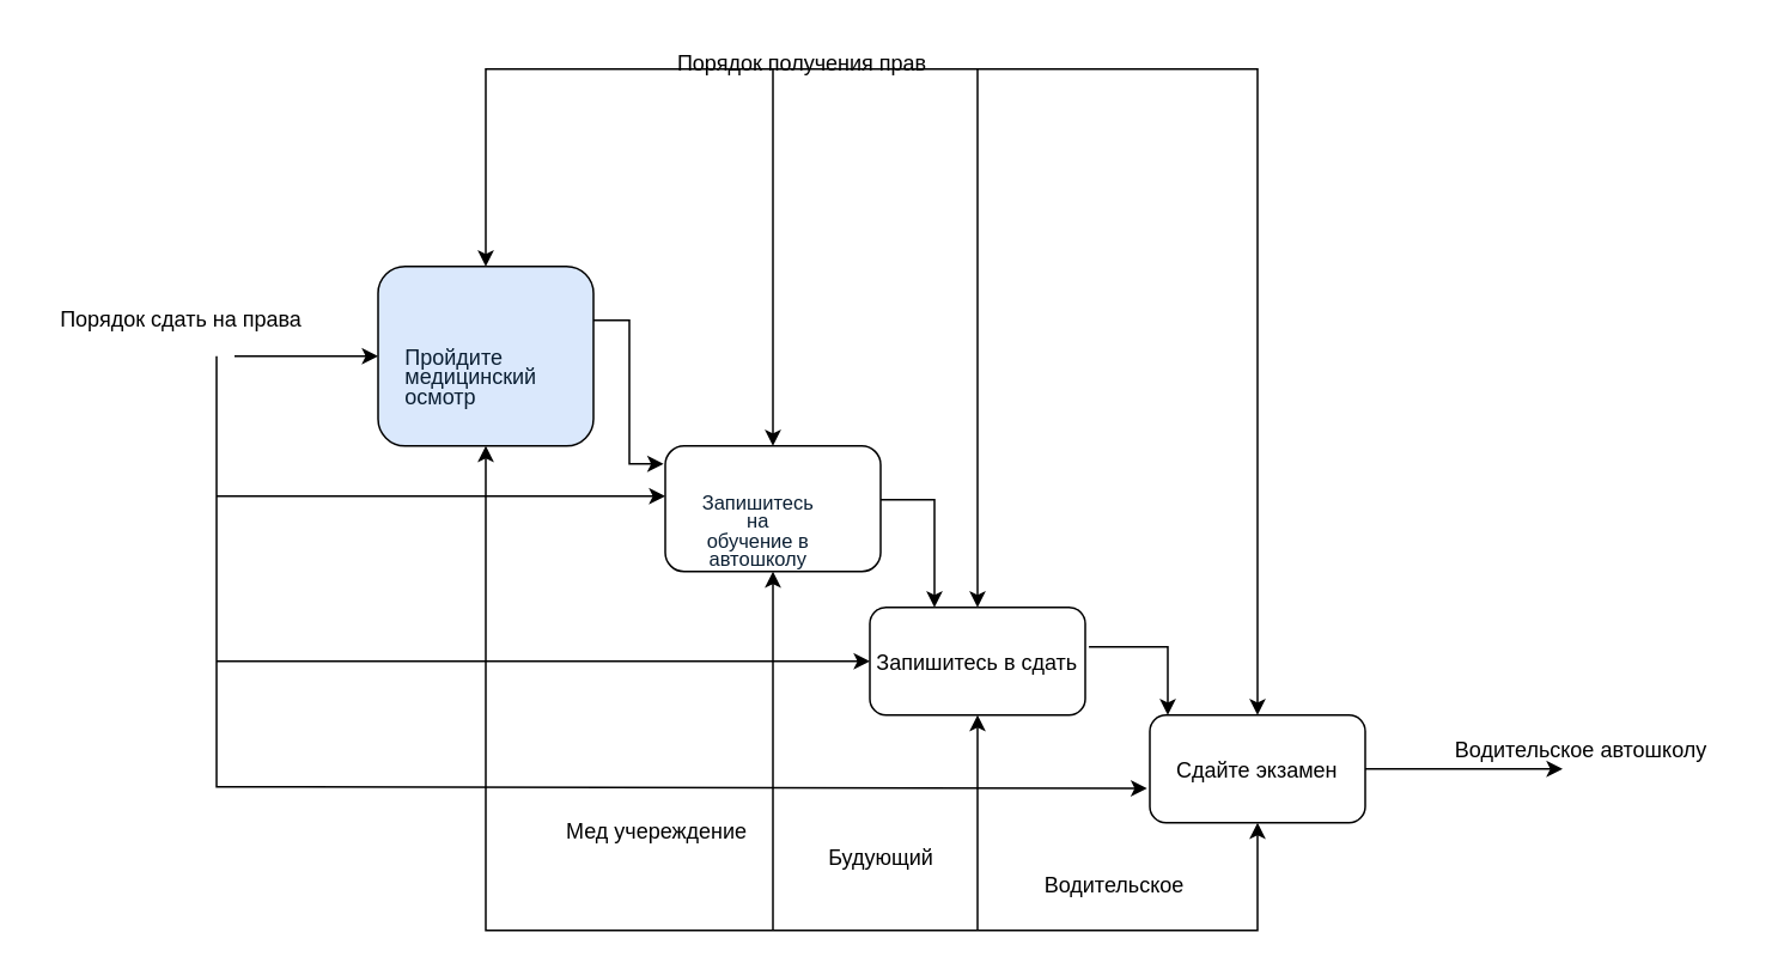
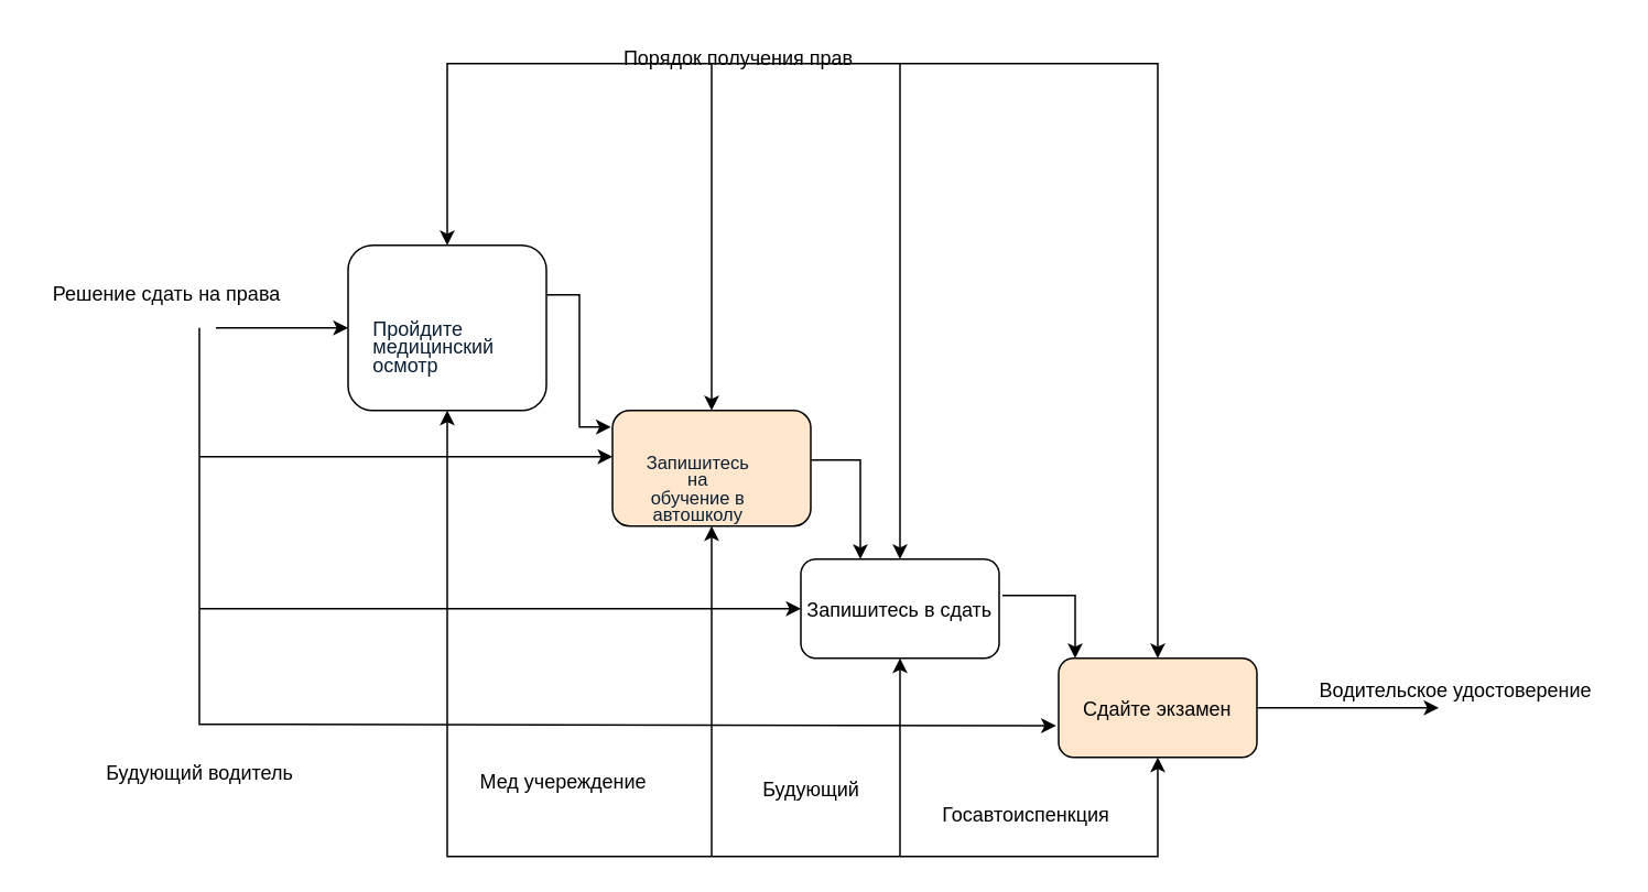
- <mxCell id="22" value="Порядок сдать на права" style="text;html=1;align=center;verticalAlign=middle;resizable=0;points=[];autosize=1;strokeColor=none;fillColor=none;" vertex="1" parent="1"><mxGeometry x="20" y="163" width="160" height="30" as="geometry" /></mxCell>
+ <mxCell id="22" value="Решение сдать на права" style="text;html=1;align=center;verticalAlign=middle;resizable=0;points=[];autosize=1;strokeColor=none;fillColor=none;" vertex="1" parent="1"><mxGeometry x="20" y="163" width="160" height="30" as="geometry" /></mxCell>
- <mxCell id="2" value="&lt;a style=&quot;box-sizing: border-box; margin: 0px; padding: 24px 24px 0px; border: 0px; font-variant-numeric: inherit; font-variant-east-asian: inherit; font-stretch: inherit; line-height: inherit; font-family: Lato, Arial, sans-serif, -apple-system; vertical-align: baseline; color: rgb(13, 76, 211); cursor: pointer; display: flex; text-align: start;&quot; class=&quot;panel-header flex-container&quot;&gt;&lt;div style=&quot;font-style: inherit; font-variant: inherit; font-stretch: inherit; line-height: 93%; font-family: inherit; box-sizing: border-box; margin: 0px; padding: 0px 16px 0px 0px; border: 0px; vertical-align: baseline; flex: 1 1 0%;&quot; class=&quot;panel-title flex-1&quot;&gt;&lt;div style=&quot;box-sizing: border-box; margin: 0px; padding: 0px; border: 0px; font-variant: inherit; font-stretch: inherit; line-height: 93%; font-family: Lato-Bold, Arial, sans-serif; vertical-align: baseline; color: rgb(11, 31, 51);&quot; class=&quot;title-h4&quot;&gt;&lt;div style=&quot;font-style: inherit; font-variant: inherit; font-stretch: inherit; line-height: inherit; font-family: inherit; box-sizing: border-box; margin: 0px; padding: 0px; border: 0px; vertical-align: baseline; display: flex;&quot; class=&quot;flex-container&quot;&gt;&lt;div style=&quot;font-style: inherit; font-variant: inherit; font-stretch: inherit; line-height: 93%; font-family: inherit; box-sizing: border-box; margin: 0px; padding: 0px; border: 0px; vertical-align: baseline;&quot;&gt;Пройдите медицинский осмотр&lt;/div&gt;&lt;/div&gt;&lt;/div&gt;&lt;/div&gt;&lt;/a&gt;" style="rounded=1;whiteSpace=wrap;html=1;fillColor=#dae8fc;" parent="1" vertex="1"><mxGeometry x="210" y="148" width="120" height="100" as="geometry" /></mxCell>
+ <mxCell id="2" value="&lt;a style=&quot;box-sizing: border-box; margin: 0px; padding: 24px 24px 0px; border: 0px; font-variant-numeric: inherit; font-variant-east-asian: inherit; font-stretch: inherit; line-height: inherit; font-family: Lato, Arial, sans-serif, -apple-system; vertical-align: baseline; color: rgb(13, 76, 211); cursor: pointer; display: flex; text-align: start;&quot; class=&quot;panel-header flex-container&quot;&gt;&lt;div style=&quot;font-style: inherit; font-variant: inherit; font-stretch: inherit; line-height: 93%; font-family: inherit; box-sizing: border-box; margin: 0px; padding: 0px 16px 0px 0px; border: 0px; vertical-align: baseline; flex: 1 1 0%;&quot; class=&quot;panel-title flex-1&quot;&gt;&lt;div style=&quot;box-sizing: border-box; margin: 0px; padding: 0px; border: 0px; font-variant: inherit; font-stretch: inherit; line-height: 93%; font-family: Lato-Bold, Arial, sans-serif; vertical-align: baseline; color: rgb(11, 31, 51);&quot; class=&quot;title-h4&quot;&gt;&lt;div style=&quot;font-style: inherit; font-variant: inherit; font-stretch: inherit; line-height: inherit; font-family: inherit; box-sizing: border-box; margin: 0px; padding: 0px; border: 0px; vertical-align: baseline; display: flex;&quot; class=&quot;flex-container&quot;&gt;&lt;div style=&quot;font-style: inherit; font-variant: inherit; font-stretch: inherit; line-height: 93%; font-family: inherit; box-sizing: border-box; margin: 0px; padding: 0px; border: 0px; vertical-align: baseline;&quot;&gt;Пройдите медицинский осмотр&lt;/div&gt;&lt;/div&gt;&lt;/div&gt;&lt;/div&gt;&lt;/a&gt;" style="rounded=1;whiteSpace=wrap;html=1;" parent="1" vertex="1"><mxGeometry x="210" y="148" width="120" height="100" as="geometry" /></mxCell>
- <mxCell id="5" value="&lt;a style=&quot;box-sizing: border-box; margin: 0px; padding: 24px 24px 0px; border: 0px; font-variant-numeric: inherit; font-variant-east-asian: inherit; font-stretch: inherit; font-size: medium; line-height: inherit; font-family: Lato, Arial, sans-serif, -apple-system; vertical-align: baseline; color: rgb(29, 93, 235); cursor: pointer; display: flex;&quot; class=&quot;panel-header flex-container&quot;&gt;&lt;div style=&quot;box-sizing: border-box; margin: 0px; padding: 0px 16px 0px 0px; border: 0px; font-style: inherit; font-variant: inherit; font-stretch: inherit; font-size: inherit; line-height: 95%; font-family: inherit; vertical-align: baseline; flex: 1 1 0%;&quot; class=&quot;panel-title flex-1&quot;&gt;&lt;div style=&quot;box-sizing: border-box; margin: 0px; padding: 0px; border: 0px; font-variant: inherit; font-stretch: inherit; font-size: 20px; line-height: 95%; font-family: Lato-Bold, Arial, sans-serif; vertical-align: baseline; color: rgb(11, 31, 51);&quot; class=&quot;title-h4&quot;&gt;&lt;div style=&quot;box-sizing: border-box; margin: 0px; padding: 0px; border: 0px; font-style: inherit; font-variant: inherit; font-stretch: inherit; font-size: 11px; line-height: inherit; font-family: inherit; vertical-align: baseline; display: flex;&quot; class=&quot;flex-container&quot;&gt;&lt;div style=&quot;font-style: inherit; font-variant: inherit; font-stretch: inherit; font-size: inherit; line-height: 95%; font-family: inherit; box-sizing: border-box; margin: 0px; padding: 0px; border: 0px; vertical-align: baseline;&quot;&gt;Запишитесь на обучение в автошколу&lt;/div&gt;&lt;/div&gt;&lt;/div&gt;&lt;/div&gt;&lt;/a&gt;" style="rounded=1;whiteSpace=wrap;html=1;align=center;" parent="1" vertex="1"><mxGeometry x="370" y="248" width="120" height="70" as="geometry" /></mxCell>
+ <mxCell id="5" value="&lt;a style=&quot;box-sizing: border-box; margin: 0px; padding: 24px 24px 0px; border: 0px; font-variant-numeric: inherit; font-variant-east-asian: inherit; font-stretch: inherit; font-size: medium; line-height: inherit; font-family: Lato, Arial, sans-serif, -apple-system; vertical-align: baseline; color: rgb(29, 93, 235); cursor: pointer; display: flex;&quot; class=&quot;panel-header flex-container&quot;&gt;&lt;div style=&quot;box-sizing: border-box; margin: 0px; padding: 0px 16px 0px 0px; border: 0px; font-style: inherit; font-variant: inherit; font-stretch: inherit; font-size: inherit; line-height: 95%; font-family: inherit; vertical-align: baseline; flex: 1 1 0%;&quot; class=&quot;panel-title flex-1&quot;&gt;&lt;div style=&quot;box-sizing: border-box; margin: 0px; padding: 0px; border: 0px; font-variant: inherit; font-stretch: inherit; font-size: 20px; line-height: 95%; font-family: Lato-Bold, Arial, sans-serif; vertical-align: baseline; color: rgb(11, 31, 51);&quot; class=&quot;title-h4&quot;&gt;&lt;div style=&quot;box-sizing: border-box; margin: 0px; padding: 0px; border: 0px; font-style: inherit; font-variant: inherit; font-stretch: inherit; font-size: 11px; line-height: inherit; font-family: inherit; vertical-align: baseline; display: flex;&quot; class=&quot;flex-container&quot;&gt;&lt;div style=&quot;font-style: inherit; font-variant: inherit; font-stretch: inherit; font-size: inherit; line-height: 95%; font-family: inherit; box-sizing: border-box; margin: 0px; padding: 0px; border: 0px; vertical-align: baseline;&quot;&gt;Запишитесь на обучение в автошколу&lt;/div&gt;&lt;/div&gt;&lt;/div&gt;&lt;/div&gt;&lt;/a&gt;" style="rounded=1;whiteSpace=wrap;html=1;align=center;fillColor=#ffe6cc;" parent="1" vertex="1"><mxGeometry x="370" y="248" width="120" height="70" as="geometry" /></mxCell>
- <mxCell id="21" value="Водительское автошколу" style="text;html=1;align=center;verticalAlign=middle;resizable=0;points=[];autosize=1;strokeColor=none;fillColor=none;" parent="1" vertex="1"><mxGeometry x="785" y="403" width="190" height="30" as="geometry" /></mxCell>
+ <mxCell id="21" value="Водительское удостоверение" style="text;html=1;align=center;verticalAlign=middle;resizable=0;points=[];autosize=1;strokeColor=none;fillColor=none;" parent="1" vertex="1"><mxGeometry x="785" y="403" width="190" height="30" as="geometry" /></mxCell>
- <mxCell id="3" value="&lt;p style=&quot;line-height: 100%;&quot;&gt;Сдайте экзамен&lt;/p&gt;" style="rounded=1;whiteSpace=wrap;html=1;" parent="1" vertex="1"><mxGeometry x="640" y="398" width="120" height="60" as="geometry" /></mxCell>
+ <mxCell id="3" value="&lt;p style=&quot;line-height: 100%;&quot;&gt;Сдайте экзамен&lt;/p&gt;" style="rounded=1;whiteSpace=wrap;html=1;fillColor=#ffe6cc;" parent="1" vertex="1"><mxGeometry x="640" y="398" width="120" height="60" as="geometry" /></mxCell>
- <mxCell id="24" value="Мед учереждение" style="text;html=1;align=center;verticalAlign=middle;resizable=0;points=[];autosize=1;strokeColor=none;fillColor=none;" vertex="1" parent="1"><mxGeometry x="305" y="448" width="120" height="30" as="geometry" /></mxCell>
+ <mxCell id="24" value="Мед учереждение" style="text;html=1;align=center;verticalAlign=middle;resizable=0;points=[];autosize=1;strokeColor=none;fillColor=none;" vertex="1" parent="1"><mxGeometry x="280" y="458" width="120" height="30" as="geometry" /></mxCell>
+ <mxCell id="23" value="Будующий водитель" style="text;html=1;align=center;verticalAlign=middle;resizable=0;points=[];autosize=1;strokeColor=none;fillColor=none;" vertex="1" parent="1"><mxGeometry x="50" y="453" width="140" height="30" as="geometry" /></mxCell>
- <mxCell id="26" value="Водительское" style="text;html=1;align=center;verticalAlign=middle;resizable=0;points=[];autosize=1;strokeColor=none;fillColor=none;" vertex="1" parent="1"><mxGeometry x="560" y="478" width="120" height="30" as="geometry" /></mxCell>
+ <mxCell id="26" value="Госавтоиспенкция" style="text;html=1;align=center;verticalAlign=middle;resizable=0;points=[];autosize=1;strokeColor=none;fillColor=none;" vertex="1" parent="1"><mxGeometry x="560" y="478" width="120" height="30" as="geometry" /></mxCell>
